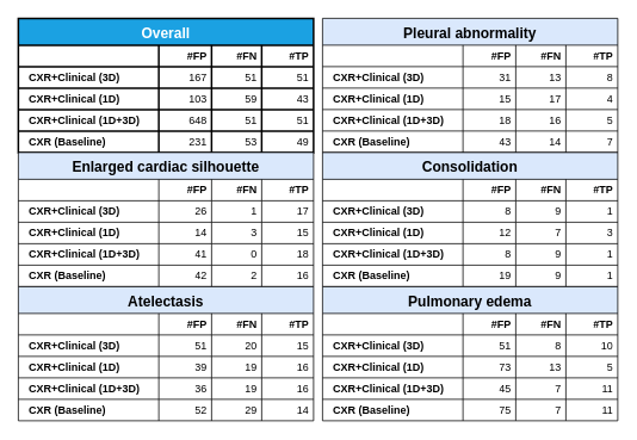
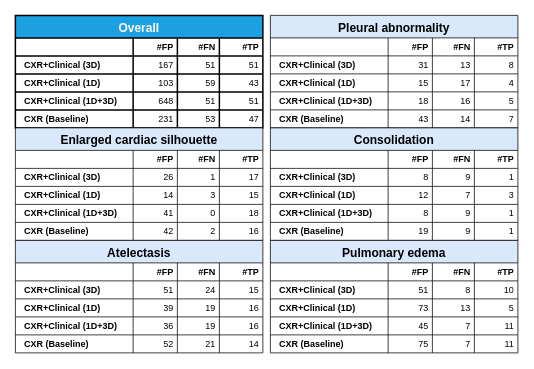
- <mxCell id="27" value="49" style="shape=partialRectangle;html=1;whiteSpace=wrap;connectable=0;fillColor=none;top=0;left=0;bottom=0;right=0;overflow=hidden;align=right;spacingRight=3;" vertex="1" parent="23"><mxGeometry x="272" width="58" height="24" as="geometry"><mxRectangle width="58" height="24" as="alternateBounds" /></mxGeometry></mxCell>
+ <mxCell id="27" value="47" style="shape=partialRectangle;html=1;whiteSpace=wrap;connectable=0;fillColor=none;top=0;left=0;bottom=0;right=0;overflow=hidden;align=right;spacingRight=3;" vertex="1" parent="23"><mxGeometry x="272" width="58" height="24" as="geometry"><mxRectangle width="58" height="24" as="alternateBounds" /></mxGeometry></mxCell>
- <mxCell id="63" value="20" style="shape=partialRectangle;html=1;whiteSpace=wrap;connectable=0;fillColor=none;top=0;left=0;bottom=0;right=0;overflow=hidden;align=right;spacingRight=3;" vertex="1" parent="60"><mxGeometry x="216" width="56" height="24" as="geometry"><mxRectangle width="56" height="24" as="alternateBounds" /></mxGeometry></mxCell>
+ <mxCell id="63" value="24" style="shape=partialRectangle;html=1;whiteSpace=wrap;connectable=0;fillColor=none;top=0;left=0;bottom=0;right=0;overflow=hidden;align=right;spacingRight=3;" vertex="1" parent="60"><mxGeometry x="216" width="56" height="24" as="geometry"><mxRectangle width="56" height="24" as="alternateBounds" /></mxGeometry></mxCell>
- <mxCell id="78" value="29" style="shape=partialRectangle;html=1;whiteSpace=wrap;connectable=0;fillColor=none;top=0;left=0;bottom=0;right=0;overflow=hidden;align=right;spacingRight=3;" vertex="1" parent="75"><mxGeometry x="216" width="56" height="24" as="geometry"><mxRectangle width="56" height="24" as="alternateBounds" /></mxGeometry></mxCell>
+ <mxCell id="78" value="21" style="shape=partialRectangle;html=1;whiteSpace=wrap;connectable=0;fillColor=none;top=0;left=0;bottom=0;right=0;overflow=hidden;align=right;spacingRight=3;" vertex="1" parent="75"><mxGeometry x="216" width="56" height="24" as="geometry"><mxRectangle width="56" height="24" as="alternateBounds" /></mxGeometry></mxCell>
